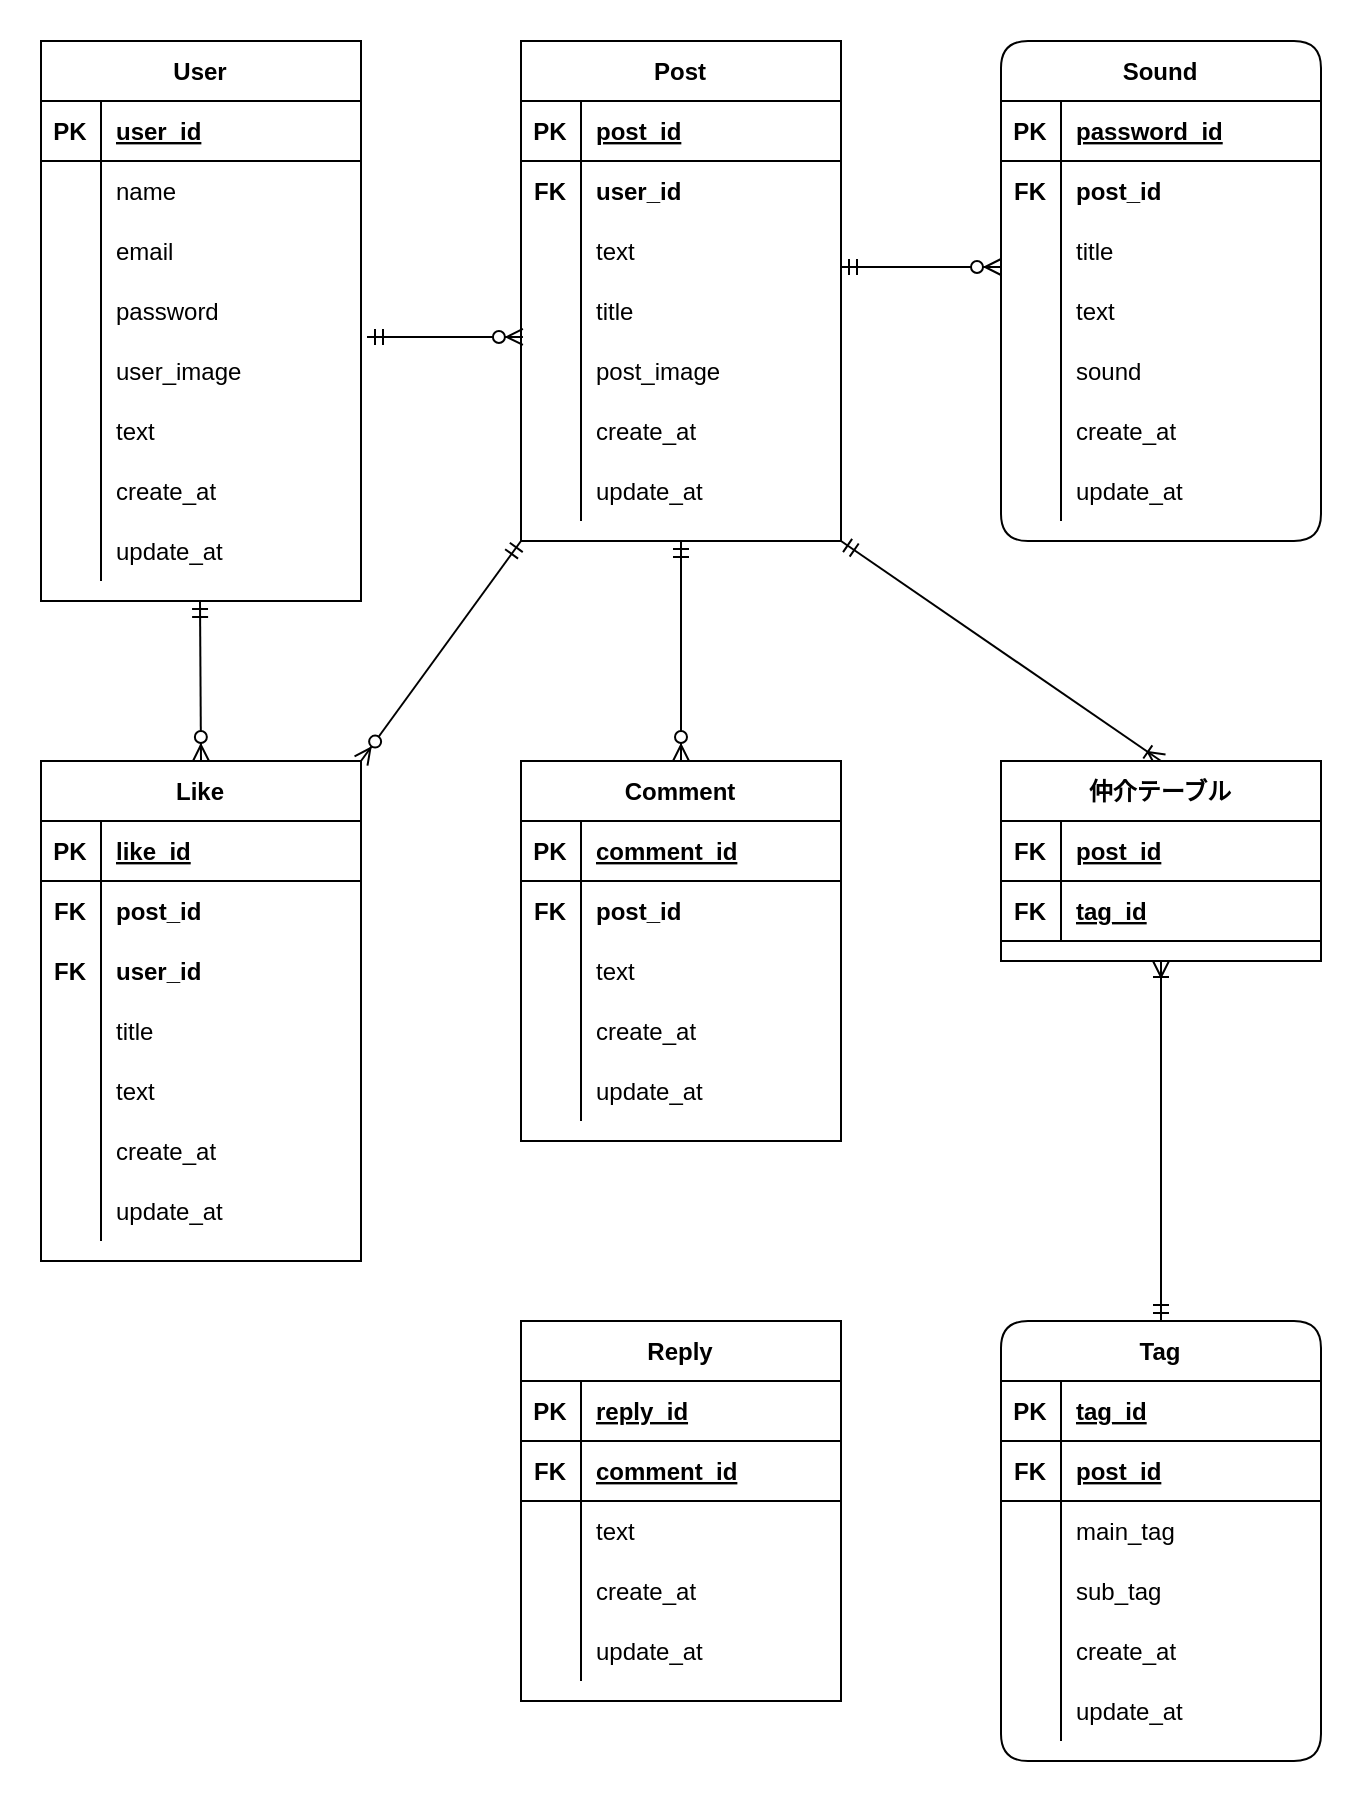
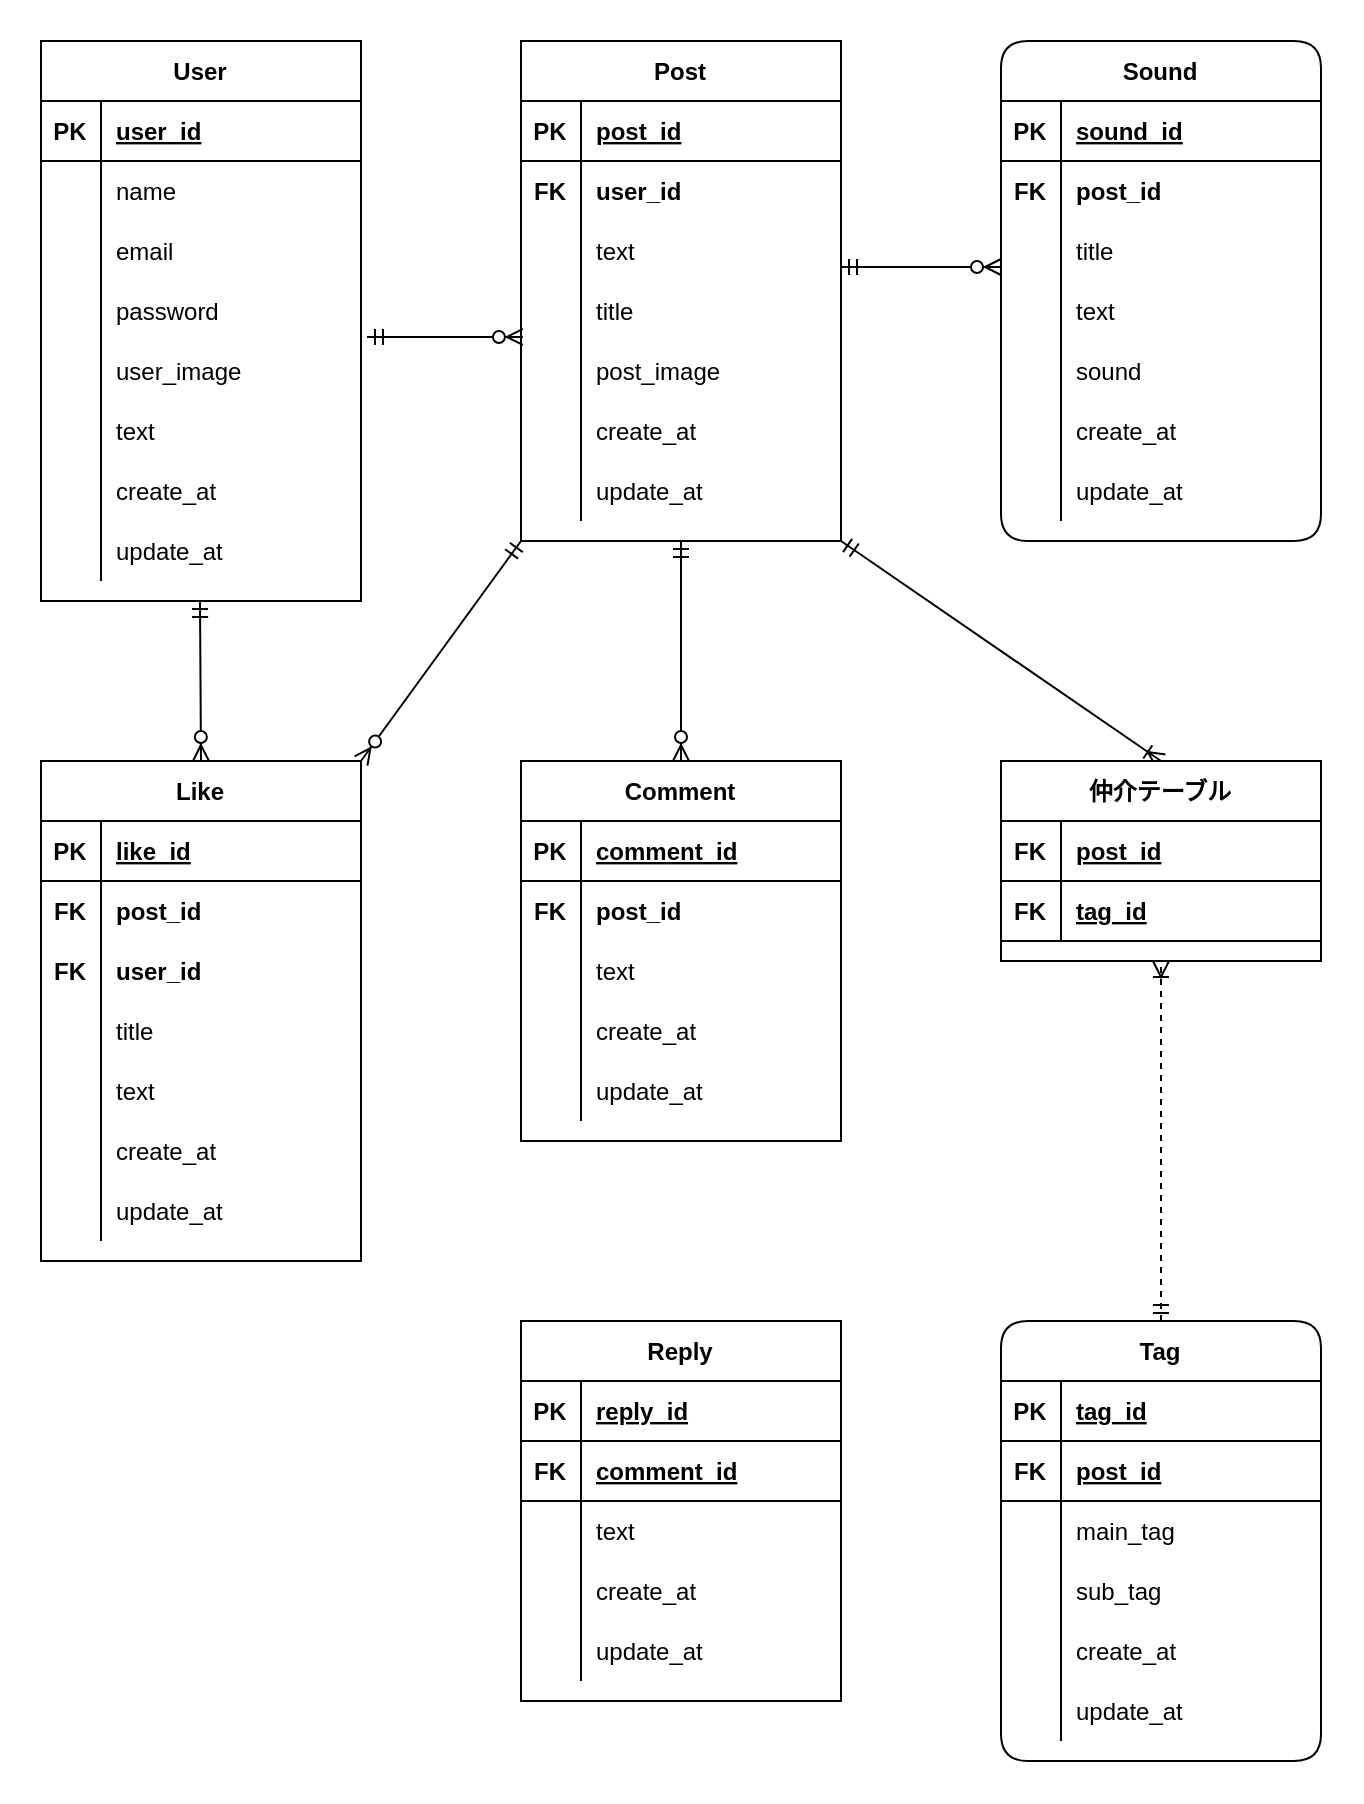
- <mxCell id="52" value="password_id" style="shape=partialRectangle;connectable=0;fillColor=none;top=0;left=0;bottom=0;right=0;align=left;spacingLeft=6;fontStyle=5;overflow=hidden;" parent="50" vertex="1"><mxGeometry x="30" width="130" height="30" as="geometry" /></mxCell>
+ <mxCell id="52" value="sound_id" style="shape=partialRectangle;connectable=0;fillColor=none;top=0;left=0;bottom=0;right=0;align=left;spacingLeft=6;fontStyle=5;overflow=hidden;" parent="50" vertex="1"><mxGeometry x="30" width="130" height="30" as="geometry" /></mxCell>
- <mxCell id="157" value="" style="fontSize=12;html=1;endArrow=ERoneToMany;startArrow=ERmandOne;exitX=0.5;exitY=0;exitDx=0;exitDy=0;rounded=1;jumpStyle=none;sketch=0;entryX=0.5;entryY=1;entryDx=0;entryDy=0;endFill=0;startFill=0;" parent="1" source="71" target="150" edge="1"><mxGeometry width="100" height="100" relative="1" as="geometry"><mxPoint x="540" y="520" as="sourcePoint" /><mxPoint x="700" y="630" as="targetPoint" /></mxGeometry></mxCell>
+ <mxCell id="157" value="" style="fontSize=12;html=1;endArrow=ERoneToMany;startArrow=ERmandOne;exitX=0.5;exitY=0;exitDx=0;exitDy=0;rounded=1;jumpStyle=none;sketch=0;entryX=0.5;entryY=1;entryDx=0;entryDy=0;endFill=0;startFill=0;dashed=1;" parent="1" source="71" target="150" edge="1"><mxGeometry width="100" height="100" relative="1" as="geometry"><mxPoint x="540" y="520" as="sourcePoint" /><mxPoint x="700" y="630" as="targetPoint" /></mxGeometry></mxCell>
